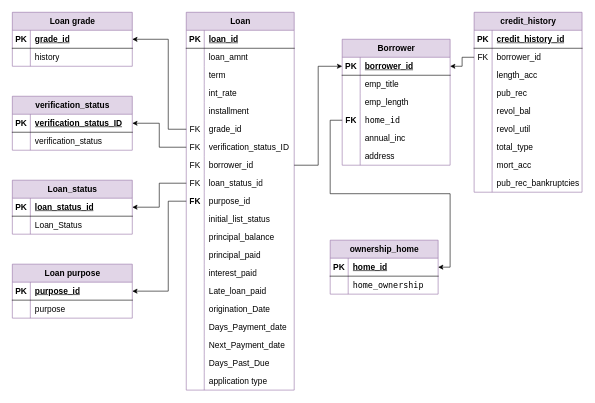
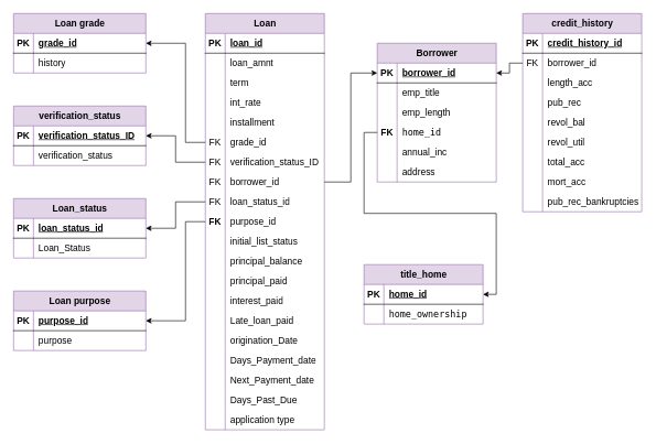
- <mxCell id="103" value="&lt;font style=&quot;font-size: 14px;&quot;&gt;total_type&lt;/font&gt;" style="shape=partialRectangle;connectable=0;fillColor=none;top=0;left=0;bottom=0;right=0;align=left;spacingLeft=6;overflow=hidden;whiteSpace=wrap;html=1;fontSize=14;" parent="101" vertex="1"><mxGeometry x="30" width="150" height="30" as="geometry"><mxRectangle width="150" height="30" as="alternateBounds" /></mxGeometry></mxCell>
+ <mxCell id="103" value="&lt;font style=&quot;font-size: 14px;&quot;&gt;total_acc&lt;/font&gt;" style="shape=partialRectangle;connectable=0;fillColor=none;top=0;left=0;bottom=0;right=0;align=left;spacingLeft=6;overflow=hidden;whiteSpace=wrap;html=1;fontSize=14;" parent="101" vertex="1"><mxGeometry x="30" width="150" height="30" as="geometry"><mxRectangle width="150" height="30" as="alternateBounds" /></mxGeometry></mxCell>
- <mxCell id="110" value="&lt;font style=&quot;font-size: 14px;&quot;&gt;ownership_home&lt;/font&gt;" style="shape=table;startSize=30;container=1;collapsible=1;childLayout=tableLayout;fixedRows=1;rowLines=0;fontStyle=1;align=center;resizeLast=1;html=1;fillColor=#e1d5e7;strokeColor=#9673a6;fontSize=14;" parent="1" vertex="1"><mxGeometry x="550" y="400" width="180" height="90" as="geometry" /></mxCell>
+ <mxCell id="110" value="&lt;font style=&quot;font-size: 14px;&quot;&gt;title_home&lt;/font&gt;" style="shape=table;startSize=30;container=1;collapsible=1;childLayout=tableLayout;fixedRows=1;rowLines=0;fontStyle=1;align=center;resizeLast=1;html=1;fillColor=#e1d5e7;strokeColor=#9673a6;fontSize=14;" parent="1" vertex="1"><mxGeometry x="550" y="400" width="180" height="90" as="geometry" /></mxCell>
